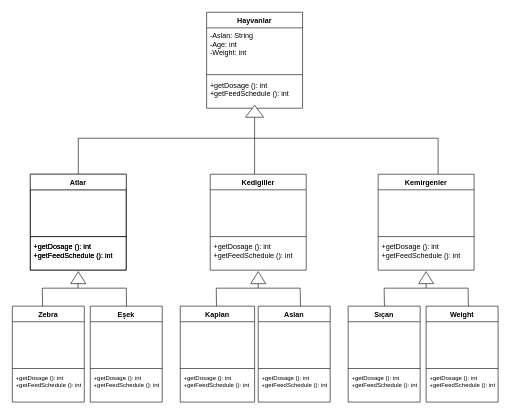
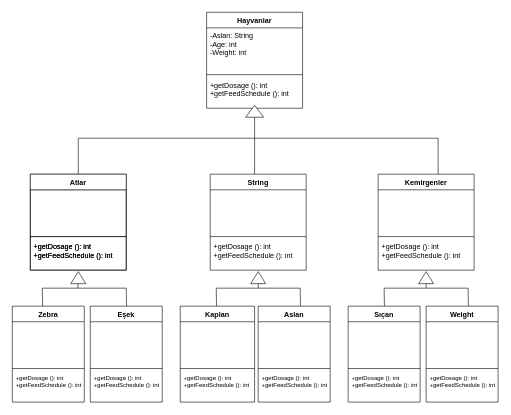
- <mxCell id="17" value="Kedigiller" style="swimlane;fontStyle=1;align=center;verticalAlign=top;childLayout=stackLayout;horizontal=1;startSize=26;horizontalStack=0;resizeParent=1;resizeParentMax=0;resizeLast=0;collapsible=1;marginBottom=0;" vertex="1" parent="1"><mxGeometry x="350" y="290" width="160" height="160" as="geometry" /></mxCell>
+ <mxCell id="17" value="String" style="swimlane;fontStyle=1;align=center;verticalAlign=top;childLayout=stackLayout;horizontal=1;startSize=26;horizontalStack=0;resizeParent=1;resizeParentMax=0;resizeLast=0;collapsible=1;marginBottom=0;" vertex="1" parent="1"><mxGeometry x="350" y="290" width="160" height="160" as="geometry" /></mxCell>
